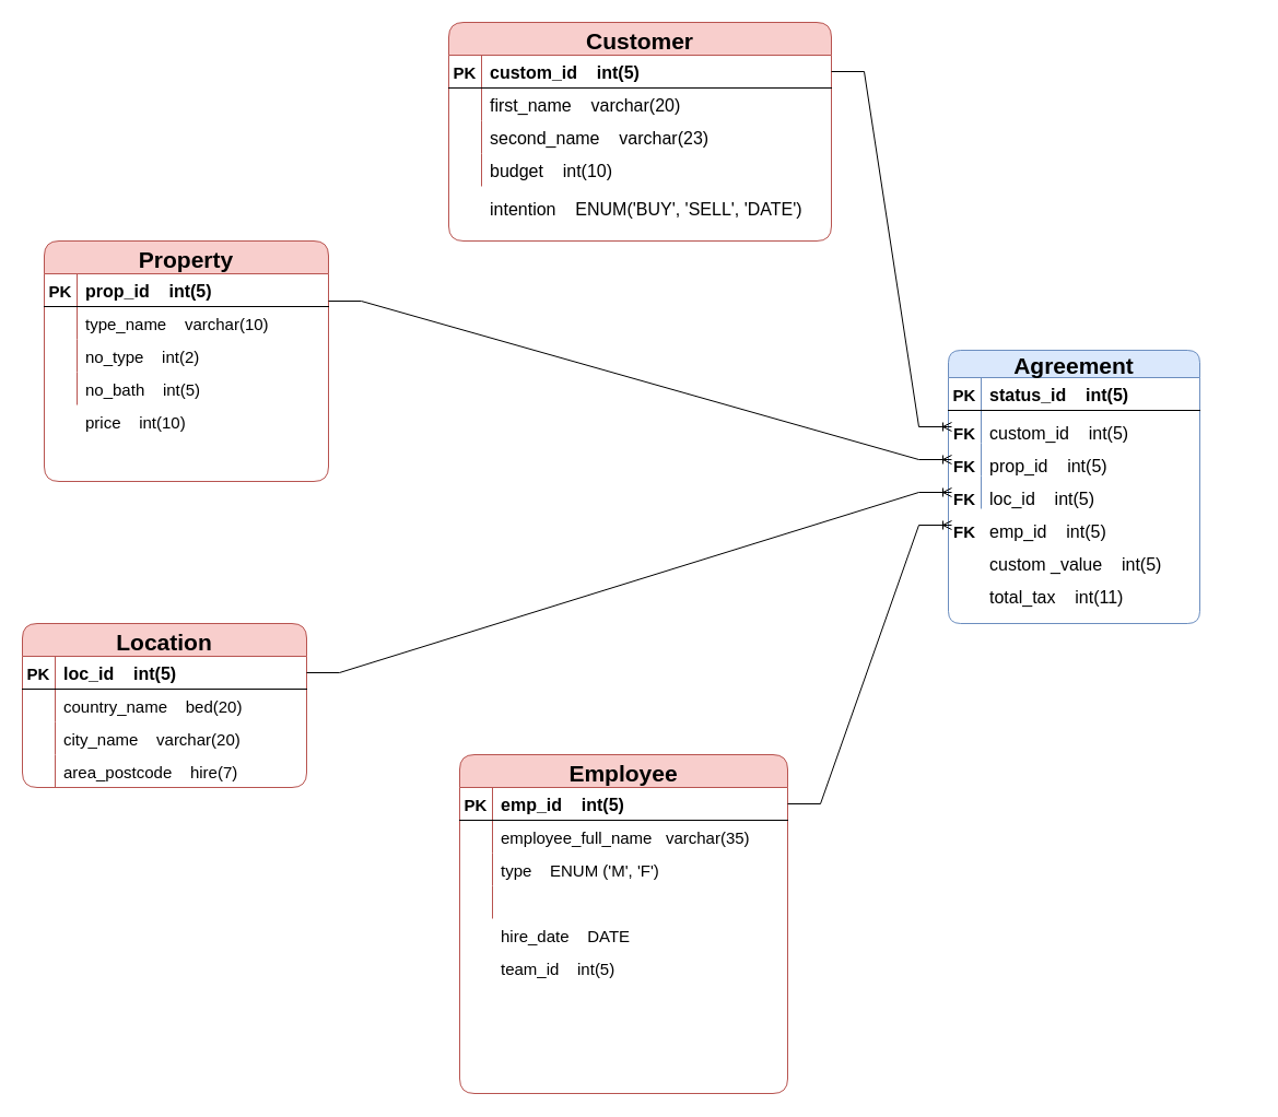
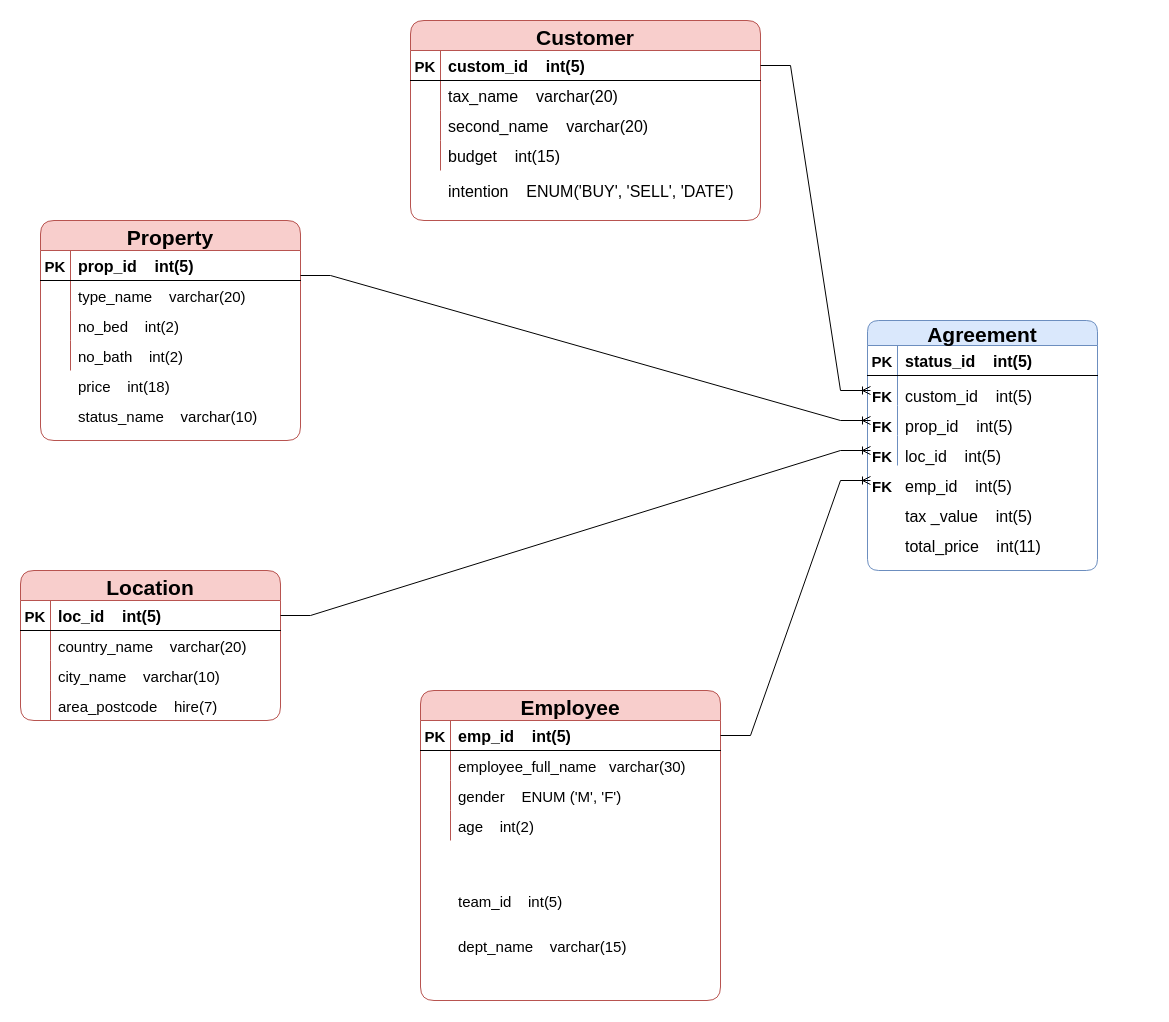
- <mxCell id="51" value="first_name    varchar(20)" style="shape=partialRectangle;connectable=0;fillColor=none;top=0;left=0;bottom=0;right=0;align=left;spacingLeft=6;overflow=hidden;fontSize=16;" parent="49" vertex="1"><mxGeometry x="30" width="320" height="30" as="geometry"><mxRectangle width="320" height="30" as="alternateBounds" /></mxGeometry></mxCell>
+ <mxCell id="51" value="tax_name    varchar(20)" style="shape=partialRectangle;connectable=0;fillColor=none;top=0;left=0;bottom=0;right=0;align=left;spacingLeft=6;overflow=hidden;fontSize=16;" parent="49" vertex="1"><mxGeometry x="30" width="320" height="30" as="geometry"><mxRectangle width="320" height="30" as="alternateBounds" /></mxGeometry></mxCell>
- <mxCell id="54" value="second_name    varchar(23)" style="shape=partialRectangle;connectable=0;fillColor=none;top=0;left=0;bottom=0;right=0;align=left;spacingLeft=6;overflow=hidden;fontSize=16;" parent="52" vertex="1"><mxGeometry x="30" width="320" height="30" as="geometry"><mxRectangle width="320" height="30" as="alternateBounds" /></mxGeometry></mxCell>
+ <mxCell id="54" value="second_name    varchar(20)" style="shape=partialRectangle;connectable=0;fillColor=none;top=0;left=0;bottom=0;right=0;align=left;spacingLeft=6;overflow=hidden;fontSize=16;" parent="52" vertex="1"><mxGeometry x="30" width="320" height="30" as="geometry"><mxRectangle width="320" height="30" as="alternateBounds" /></mxGeometry></mxCell>
- <mxCell id="57" value="budget    int(10)" style="shape=partialRectangle;connectable=0;fillColor=none;top=0;left=0;bottom=0;right=0;align=left;spacingLeft=6;overflow=hidden;fontSize=16;" parent="55" vertex="1"><mxGeometry x="30" width="320" height="30" as="geometry"><mxRectangle width="320" height="30" as="alternateBounds" /></mxGeometry></mxCell>
+ <mxCell id="57" value="budget    int(15)" style="shape=partialRectangle;connectable=0;fillColor=none;top=0;left=0;bottom=0;right=0;align=left;spacingLeft=6;overflow=hidden;fontSize=16;" parent="55" vertex="1"><mxGeometry x="30" width="320" height="30" as="geometry"><mxRectangle width="320" height="30" as="alternateBounds" /></mxGeometry></mxCell>
- <mxCell id="38" value="type_name    varchar(10)" style="shape=partialRectangle;connectable=0;fillColor=none;top=0;left=0;bottom=0;right=0;align=left;spacingLeft=6;overflow=hidden;fontSize=15;" parent="36" vertex="1"><mxGeometry x="30" width="230" height="30" as="geometry"><mxRectangle width="230" height="30" as="alternateBounds" /></mxGeometry></mxCell>
+ <mxCell id="38" value="type_name    varchar(20)" style="shape=partialRectangle;connectable=0;fillColor=none;top=0;left=0;bottom=0;right=0;align=left;spacingLeft=6;overflow=hidden;fontSize=15;" parent="36" vertex="1"><mxGeometry x="30" width="230" height="30" as="geometry"><mxRectangle width="230" height="30" as="alternateBounds" /></mxGeometry></mxCell>
- <mxCell id="41" value="no_type    int(2)" style="shape=partialRectangle;connectable=0;fillColor=none;top=0;left=0;bottom=0;right=0;align=left;spacingLeft=6;overflow=hidden;fontSize=15;" parent="39" vertex="1"><mxGeometry x="30" width="230" height="30" as="geometry"><mxRectangle width="230" height="30" as="alternateBounds" /></mxGeometry></mxCell>
+ <mxCell id="41" value="no_bed    int(2)" style="shape=partialRectangle;connectable=0;fillColor=none;top=0;left=0;bottom=0;right=0;align=left;spacingLeft=6;overflow=hidden;fontSize=15;" parent="39" vertex="1"><mxGeometry x="30" width="230" height="30" as="geometry"><mxRectangle width="230" height="30" as="alternateBounds" /></mxGeometry></mxCell>
- <mxCell id="44" value="no_bath    int(5)" style="shape=partialRectangle;connectable=0;fillColor=none;top=0;left=0;bottom=0;right=0;align=left;spacingLeft=6;overflow=hidden;fontSize=15;" parent="42" vertex="1"><mxGeometry x="30" width="230" height="30" as="geometry"><mxRectangle width="230" height="30" as="alternateBounds" /></mxGeometry></mxCell>
+ <mxCell id="44" value="no_bath    int(2)" style="shape=partialRectangle;connectable=0;fillColor=none;top=0;left=0;bottom=0;right=0;align=left;spacingLeft=6;overflow=hidden;fontSize=15;" parent="42" vertex="1"><mxGeometry x="30" width="230" height="30" as="geometry"><mxRectangle width="230" height="30" as="alternateBounds" /></mxGeometry></mxCell>
- <mxCell id="74" value="price    int(10)" style="shape=partialRectangle;connectable=0;fillColor=none;top=0;left=0;bottom=0;right=0;align=left;spacingLeft=6;overflow=hidden;fontSize=15;" parent="72" vertex="1"><mxGeometry x="30" width="230" height="30" as="geometry"><mxRectangle width="230" height="30" as="alternateBounds" /></mxGeometry></mxCell>
+ <mxCell id="74" value="price    int(18)" style="shape=partialRectangle;connectable=0;fillColor=none;top=0;left=0;bottom=0;right=0;align=left;spacingLeft=6;overflow=hidden;fontSize=15;" parent="72" vertex="1"><mxGeometry x="30" width="230" height="30" as="geometry"><mxRectangle width="230" height="30" as="alternateBounds" /></mxGeometry></mxCell>
+ <mxCell id="75" value="status_name    varchar(10)" style="shape=partialRectangle;connectable=0;fillColor=none;top=0;left=0;bottom=0;right=0;align=left;spacingLeft=6;overflow=hidden;fontSize=15;" parent="1" vertex="1"><mxGeometry x="70" y="400" width="230" height="30" as="geometry"><mxRectangle width="230" height="30" as="alternateBounds" /></mxGeometry></mxCell>
- <mxCell id="81" value="custom _value    int(5)" style="shape=partialRectangle;connectable=0;fillColor=none;top=0;left=0;bottom=0;right=0;align=left;spacingLeft=6;overflow=hidden;fontSize=16;" parent="1" vertex="1"><mxGeometry x="897" y="500" width="250" height="30" as="geometry"><mxRectangle width="200" height="30" as="alternateBounds" /></mxGeometry></mxCell>
+ <mxCell id="81" value="tax _value    int(5)" style="shape=partialRectangle;connectable=0;fillColor=none;top=0;left=0;bottom=0;right=0;align=left;spacingLeft=6;overflow=hidden;fontSize=16;" parent="1" vertex="1"><mxGeometry x="897" y="500" width="250" height="30" as="geometry"><mxRectangle width="200" height="30" as="alternateBounds" /></mxGeometry></mxCell>
- <mxCell id="80" value="total_tax    int(11)" style="shape=partialRectangle;connectable=0;fillColor=none;top=0;left=0;bottom=0;right=0;align=left;spacingLeft=6;overflow=hidden;fontSize=16;" parent="1" vertex="1"><mxGeometry x="897" y="530" width="200" height="30" as="geometry"><mxRectangle width="200" height="30" as="alternateBounds" /></mxGeometry></mxCell>
+ <mxCell id="80" value="total_price    int(11)" style="shape=partialRectangle;connectable=0;fillColor=none;top=0;left=0;bottom=0;right=0;align=left;spacingLeft=6;overflow=hidden;fontSize=16;" parent="1" vertex="1"><mxGeometry x="897" y="530" width="200" height="30" as="geometry"><mxRectangle width="200" height="30" as="alternateBounds" /></mxGeometry></mxCell>
- <mxCell id="25" value="country_name    bed(20)" style="shape=partialRectangle;connectable=0;fillColor=none;top=0;left=0;bottom=0;right=0;align=left;spacingLeft=6;overflow=hidden;fontSize=15;" parent="23" vertex="1"><mxGeometry x="30" width="230" height="30" as="geometry"><mxRectangle width="230" height="30" as="alternateBounds" /></mxGeometry></mxCell>
+ <mxCell id="25" value="country_name    varchar(20)" style="shape=partialRectangle;connectable=0;fillColor=none;top=0;left=0;bottom=0;right=0;align=left;spacingLeft=6;overflow=hidden;fontSize=15;" parent="23" vertex="1"><mxGeometry x="30" width="230" height="30" as="geometry"><mxRectangle width="230" height="30" as="alternateBounds" /></mxGeometry></mxCell>
- <mxCell id="28" value="city_name    varchar(20)" style="shape=partialRectangle;connectable=0;fillColor=none;top=0;left=0;bottom=0;right=0;align=left;spacingLeft=6;overflow=hidden;fontSize=15;" parent="26" vertex="1"><mxGeometry x="30" width="230" height="30" as="geometry"><mxRectangle width="230" height="30" as="alternateBounds" /></mxGeometry></mxCell>
+ <mxCell id="28" value="city_name    varchar(10)" style="shape=partialRectangle;connectable=0;fillColor=none;top=0;left=0;bottom=0;right=0;align=left;spacingLeft=6;overflow=hidden;fontSize=15;" parent="26" vertex="1"><mxGeometry x="30" width="230" height="30" as="geometry"><mxRectangle width="230" height="30" as="alternateBounds" /></mxGeometry></mxCell>
- <mxCell id="8" value="employee_full_name   varchar(35)" style="shape=partialRectangle;connectable=0;fillColor=none;top=0;left=0;bottom=0;right=0;align=left;spacingLeft=6;overflow=hidden;fontSize=15;" parent="6" vertex="1"><mxGeometry x="30" width="270" height="30" as="geometry"><mxRectangle width="270" height="30" as="alternateBounds" /></mxGeometry></mxCell>
+ <mxCell id="8" value="employee_full_name   varchar(30)" style="shape=partialRectangle;connectable=0;fillColor=none;top=0;left=0;bottom=0;right=0;align=left;spacingLeft=6;overflow=hidden;fontSize=15;" parent="6" vertex="1"><mxGeometry x="30" width="270" height="30" as="geometry"><mxRectangle width="270" height="30" as="alternateBounds" /></mxGeometry></mxCell>
- <mxCell id="11" value="type    ENUM ('M', 'F')" style="shape=partialRectangle;connectable=0;fillColor=none;top=0;left=0;bottom=0;right=0;align=left;spacingLeft=6;overflow=hidden;fontSize=15;" parent="9" vertex="1"><mxGeometry x="30" width="270" height="30" as="geometry"><mxRectangle width="270" height="30" as="alternateBounds" /></mxGeometry></mxCell>
+ <mxCell id="11" value="gender    ENUM ('M', 'F')" style="shape=partialRectangle;connectable=0;fillColor=none;top=0;left=0;bottom=0;right=0;align=left;spacingLeft=6;overflow=hidden;fontSize=15;" parent="9" vertex="1"><mxGeometry x="30" width="270" height="30" as="geometry"><mxRectangle width="270" height="30" as="alternateBounds" /></mxGeometry></mxCell>
+ <mxCell id="15" value="age    int(2)" style="shape=partialRectangle;connectable=0;fillColor=none;top=0;left=0;bottom=0;right=0;align=left;spacingLeft=6;overflow=hidden;fontSize=15;" parent="1" vertex="1"><mxGeometry x="450" y="810" width="200" height="30" as="geometry"><mxRectangle width="200" height="30" as="alternateBounds" /></mxGeometry></mxCell>
- <mxCell id="16" value="hire_date    DATE" style="shape=partialRectangle;connectable=0;fillColor=none;top=0;left=0;bottom=0;right=0;align=left;spacingLeft=6;overflow=hidden;fontSize=15;" parent="1" vertex="1"><mxGeometry x="450" y="840" width="200" height="30" as="geometry"><mxRectangle width="200" height="30" as="alternateBounds" /></mxGeometry></mxCell>
- <mxCell id="17" value="team_id    int(5)" style="shape=partialRectangle;connectable=0;fillColor=none;top=0;left=0;bottom=0;right=0;align=left;spacingLeft=6;overflow=hidden;fontSize=15;" parent="1" vertex="1"><mxGeometry x="450" y="870" width="200" height="30" as="geometry"><mxRectangle width="200" height="30" as="alternateBounds" /></mxGeometry></mxCell>
+ <mxCell id="17" value="team_id    int(5)" style="shape=partialRectangle;connectable=0;fillColor=none;top=0;left=0;bottom=0;right=0;align=left;spacingLeft=6;overflow=hidden;fontSize=15;" parent="1" vertex="1"><mxGeometry x="450" y="885" width="200" height="30" as="geometry"><mxRectangle width="200" height="30" as="alternateBounds" /></mxGeometry></mxCell>
+ <mxCell id="18" value="dept_name    varchar(15)" style="shape=partialRectangle;connectable=0;fillColor=none;top=0;left=0;bottom=0;right=0;align=left;spacingLeft=6;overflow=hidden;fontSize=15;" parent="1" vertex="1"><mxGeometry x="450" y="930" width="200" height="30" as="geometry"><mxRectangle width="200" height="30" as="alternateBounds" /></mxGeometry></mxCell>
